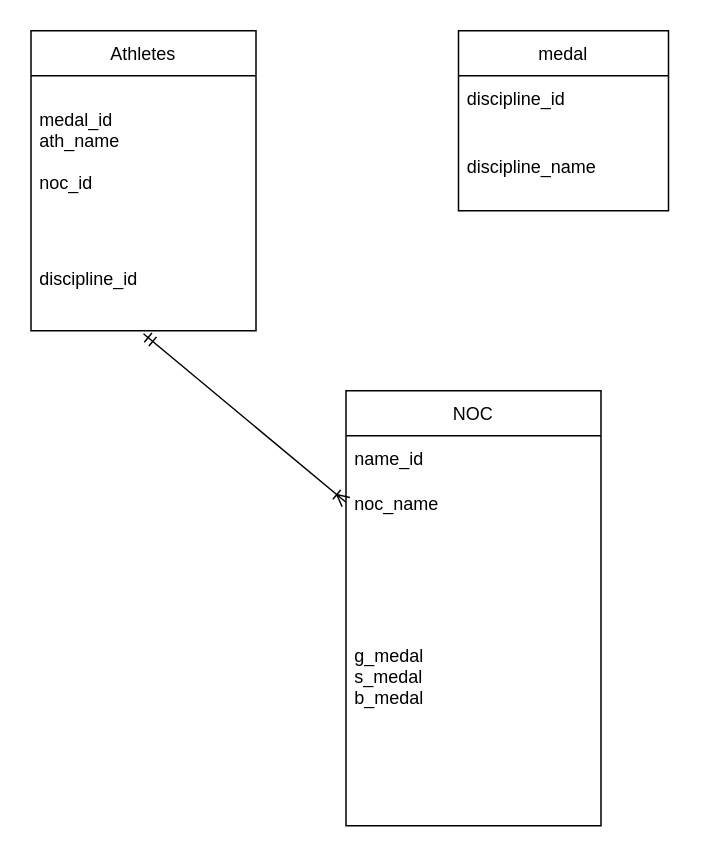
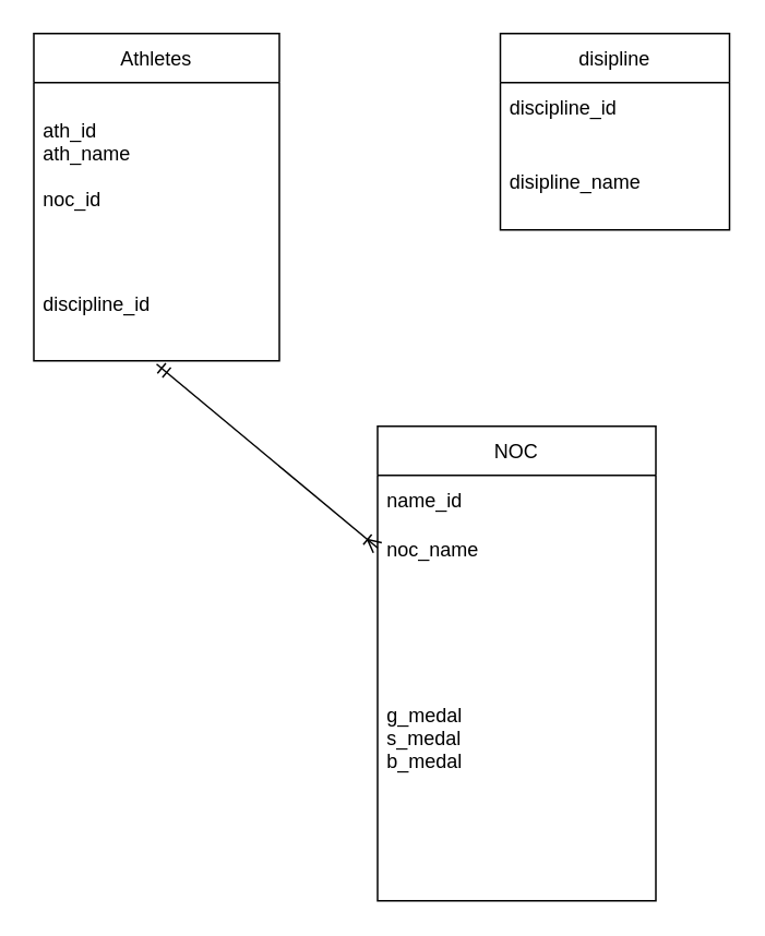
- <mxCell id="5" value="medal" style="swimlane;fontStyle=0;childLayout=stackLayout;horizontal=1;startSize=30;horizontalStack=0;resizeParent=1;resizeParentMax=0;resizeLast=0;collapsible=1;marginBottom=0;" vertex="1" parent="1"><mxGeometry x="305" y="20" width="140" height="120" as="geometry" /></mxCell>
+ <mxCell id="5" value="disipline" style="swimlane;fontStyle=0;childLayout=stackLayout;horizontal=1;startSize=30;horizontalStack=0;resizeParent=1;resizeParentMax=0;resizeLast=0;collapsible=1;marginBottom=0;" vertex="1" parent="1"><mxGeometry x="305" y="20" width="140" height="120" as="geometry" /></mxCell>
- <mxCell id="3" value="medal_id&#10;ath_name&#10;&#10;noc_id" style="text;strokeColor=none;fillColor=none;align=left;verticalAlign=middle;spacingLeft=4;spacingRight=4;overflow=hidden;points=[[0,0.5],[1,0.5]];portConstraint=eastwest;rotatable=0;" vertex="1" parent="2"><mxGeometry y="30" width="150" height="100" as="geometry" /></mxCell>
+ <mxCell id="3" value="ath_id&#10;ath_name&#10;&#10;noc_id" style="text;strokeColor=none;fillColor=none;align=left;verticalAlign=middle;spacingLeft=4;spacingRight=4;overflow=hidden;points=[[0,0.5],[1,0.5]];portConstraint=eastwest;rotatable=0;" vertex="1" parent="2"><mxGeometry y="30" width="150" height="100" as="geometry" /></mxCell>
- <mxCell id="7" value="discipline_name" style="text;strokeColor=none;fillColor=none;align=left;verticalAlign=middle;spacingLeft=4;spacingRight=4;overflow=hidden;points=[[0,0.5],[1,0.5]];portConstraint=eastwest;rotatable=0;" vertex="1" parent="5"><mxGeometry y="60" width="140" height="60" as="geometry" /></mxCell>
+ <mxCell id="7" value="disipline_name" style="text;strokeColor=none;fillColor=none;align=left;verticalAlign=middle;spacingLeft=4;spacingRight=4;overflow=hidden;points=[[0,0.5],[1,0.5]];portConstraint=eastwest;rotatable=0;" vertex="1" parent="5"><mxGeometry y="60" width="140" height="60" as="geometry" /></mxCell>
